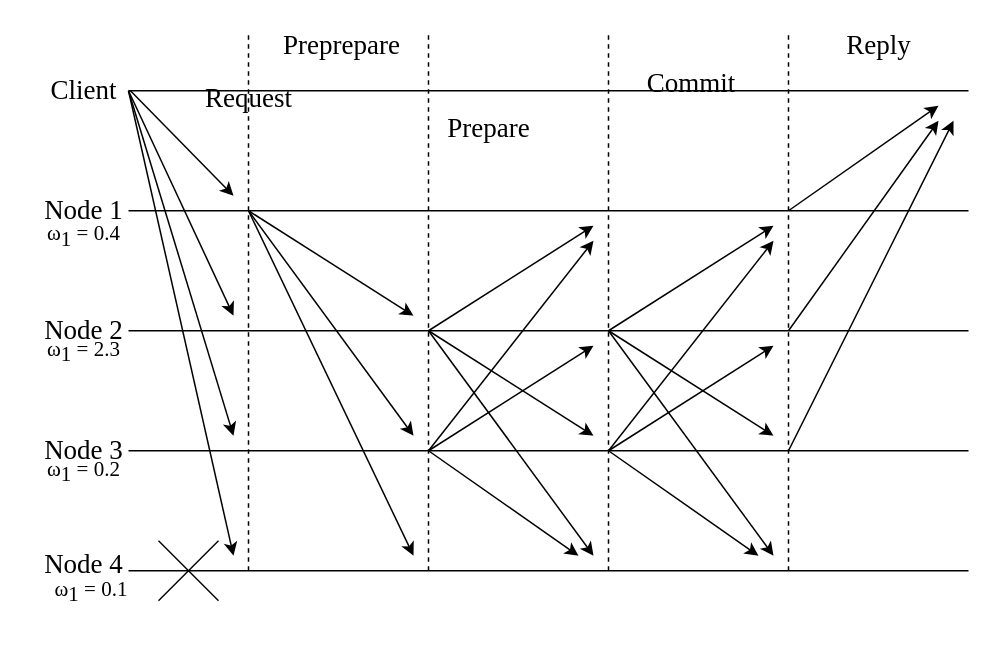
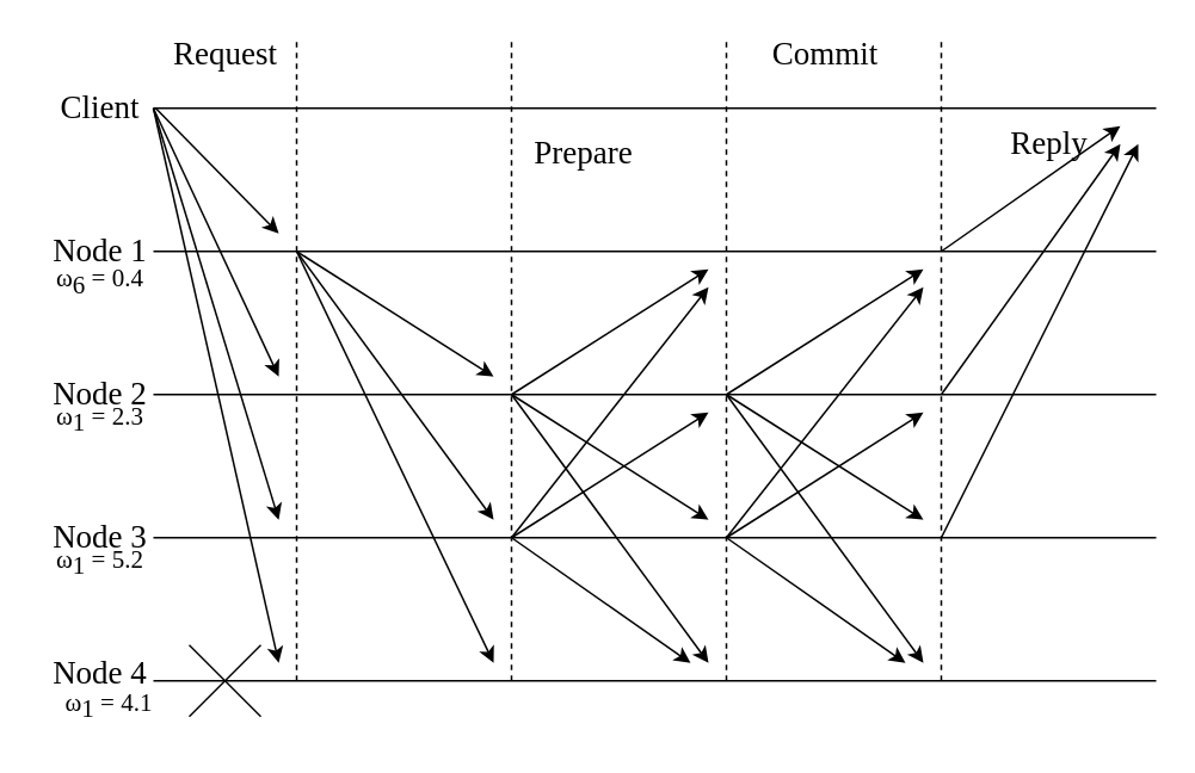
- <mxCell id="18" value="&lt;font style=&quot;font-size: 18px;&quot;&gt;Preprepare&lt;/font&gt;" style="text;html=1;align=center;verticalAlign=middle;resizable=0;points=[];autosize=1;strokeColor=none;fillColor=none;fontSize=14;fontFamily=Times New Roman;" parent="2" vertex="1"><mxGeometry x="157" width="90" height="20" as="geometry" /></mxCell>
- <mxCell id="21" value="&lt;span style=&quot;font-size: 18px;&quot;&gt;Reply&lt;/span&gt;" style="text;html=1;align=center;verticalAlign=middle;resizable=0;points=[];autosize=1;strokeColor=none;fillColor=none;fontSize=14;fontFamily=Times New Roman;" parent="2" vertex="1"><mxGeometry x="530" width="60" height="20" as="geometry" /></mxCell>
+ <mxCell id="21" value="&lt;span style=&quot;font-size: 18px;&quot;&gt;Reply&lt;/span&gt;" style="text;html=1;align=center;verticalAlign=middle;resizable=0;points=[];autosize=1;strokeColor=none;fillColor=none;fontSize=14;fontFamily=Times New Roman;" parent="2" vertex="1"><mxGeometry x="530" y="50" width="60" height="20" as="geometry" /></mxCell>
- <mxCell id="20" value="&lt;span style=&quot;font-size: 18px;&quot;&gt;Commit&lt;/span&gt;" style="text;html=1;align=center;verticalAlign=middle;resizable=0;points=[];autosize=1;strokeColor=none;fillColor=none;fontSize=14;fontFamily=Times New Roman;" parent="2" vertex="1"><mxGeometry x="400" y="25" width="70" height="20" as="geometry" /></mxCell>
+ <mxCell id="20" value="&lt;span style=&quot;font-size: 18px;&quot;&gt;Commit&lt;/span&gt;" style="text;html=1;align=center;verticalAlign=middle;resizable=0;points=[];autosize=1;strokeColor=none;fillColor=none;fontSize=14;fontFamily=Times New Roman;" parent="2" vertex="1"><mxGeometry x="400" width="70" height="20" as="geometry" /></mxCell>
- <mxCell id="17" value="&lt;font style=&quot;font-size: 18px;&quot;&gt;Request&lt;/font&gt;" style="text;html=1;align=center;verticalAlign=middle;resizable=0;points=[];autosize=1;strokeColor=none;fillColor=none;fontSize=14;fontFamily=Times New Roman;" parent="2" vertex="1"><mxGeometry x="105" y="35" width="70" height="20" as="geometry" /></mxCell>
+ <mxCell id="17" value="&lt;font style=&quot;font-size: 18px;&quot;&gt;Request&lt;/font&gt;" style="text;html=1;align=center;verticalAlign=middle;resizable=0;points=[];autosize=1;strokeColor=none;fillColor=none;fontSize=14;fontFamily=Times New Roman;" parent="2" vertex="1"><mxGeometry x="65" width="70" height="20" as="geometry" /></mxCell>
- <mxCell id="22" value="&lt;span style=&quot;font-size: 14px; caret-color: rgb(189, 193, 198); text-align: left;&quot;&gt;ω&lt;sub style=&quot;font-size: 14px;&quot;&gt;1 &lt;/sub&gt;&lt;span style=&quot;font-size: 14px;&quot;&gt;= 0.4&lt;/span&gt;&lt;/span&gt;" style="text;html=1;align=center;verticalAlign=middle;resizable=0;points=[];autosize=1;strokeColor=none;fillColor=none;fontColor=#000000;fontFamily=Times New Roman;fontSize=14;" parent="2" vertex="1"><mxGeometry x="-5" y="123" width="70" height="30" as="geometry" /></mxCell>
+ <mxCell id="22" value="&lt;span style=&quot;font-size: 14px; caret-color: rgb(189, 193, 198); text-align: left;&quot;&gt;ω&lt;sub style=&quot;font-size: 14px;&quot;&gt;6 &lt;/sub&gt;&lt;span style=&quot;font-size: 14px;&quot;&gt;= 0.4&lt;/span&gt;&lt;/span&gt;" style="text;html=1;align=center;verticalAlign=middle;resizable=0;points=[];autosize=1;strokeColor=none;fillColor=none;fontColor=#000000;fontFamily=Times New Roman;fontSize=14;" parent="2" vertex="1"><mxGeometry x="-5" y="123" width="70" height="30" as="geometry" /></mxCell>
- <mxCell id="24" value="&lt;span style=&quot;font-size: 14px; caret-color: rgb(189, 193, 198); text-align: left;&quot;&gt;ω&lt;sub style=&quot;font-size: 14px;&quot;&gt;1 &lt;/sub&gt;&lt;span style=&quot;font-size: 14px;&quot;&gt;= 0.2&lt;/span&gt;&lt;/span&gt;" style="text;html=1;align=center;verticalAlign=middle;resizable=0;points=[];autosize=1;strokeColor=none;fillColor=none;fontColor=#000000;fontFamily=Times New Roman;fontSize=14;" parent="2" vertex="1"><mxGeometry x="-5" y="280" width="70" height="30" as="geometry" /></mxCell>
+ <mxCell id="24" value="&lt;span style=&quot;font-size: 14px; caret-color: rgb(189, 193, 198); text-align: left;&quot;&gt;ω&lt;sub style=&quot;font-size: 14px;&quot;&gt;1 &lt;/sub&gt;&lt;span style=&quot;font-size: 14px;&quot;&gt;= 5.2&lt;/span&gt;&lt;/span&gt;" style="text;html=1;align=center;verticalAlign=middle;resizable=0;points=[];autosize=1;strokeColor=none;fillColor=none;fontColor=#000000;fontFamily=Times New Roman;fontSize=14;" parent="2" vertex="1"><mxGeometry x="-5" y="280" width="70" height="30" as="geometry" /></mxCell>
- <mxCell id="52" value="&lt;span style=&quot;font-size: 14px; caret-color: rgb(189, 193, 198); text-align: left;&quot;&gt;ω&lt;sub style=&quot;font-size: 14px;&quot;&gt;1 &lt;/sub&gt;&lt;span style=&quot;font-size: 14px;&quot;&gt;= 0.1&lt;/span&gt;&lt;/span&gt;" style="text;html=1;align=center;verticalAlign=middle;resizable=0;points=[];autosize=1;strokeColor=none;fillColor=none;fontColor=#000000;fontFamily=Times New Roman;fontSize=14;" parent="1" vertex="1"><mxGeometry x="25" y="380" width="70" height="30" as="geometry" /></mxCell>
+ <mxCell id="52" value="&lt;span style=&quot;font-size: 14px; caret-color: rgb(189, 193, 198); text-align: left;&quot;&gt;ω&lt;sub style=&quot;font-size: 14px;&quot;&gt;1 &lt;/sub&gt;&lt;span style=&quot;font-size: 14px;&quot;&gt;= 4.1&lt;/span&gt;&lt;/span&gt;" style="text;html=1;align=center;verticalAlign=middle;resizable=0;points=[];autosize=1;strokeColor=none;fillColor=none;fontColor=#000000;fontFamily=Times New Roman;fontSize=14;" parent="1" vertex="1"><mxGeometry x="25" y="380" width="70" height="30" as="geometry" /></mxCell>
